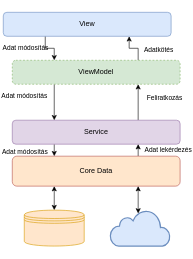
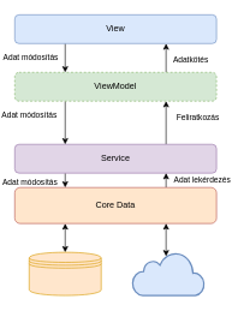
- <mxCell id="17" value="View" style="rounded=1;whiteSpace=wrap;html=1;fillColor=#dae8fc;strokeColor=#6c8ebf;" parent="1" vertex="1"><mxGeometry x="5" y="20" width="280" height="40" as="geometry" /></mxCell>
+ <mxCell id="17" value="View" style="rounded=1;whiteSpace=wrap;html=1;fillColor=#dae8fc;strokeColor=#6c8ebf;" parent="1" vertex="1"><mxGeometry x="20" y="20" width="280" height="40" as="geometry" /></mxCell>
